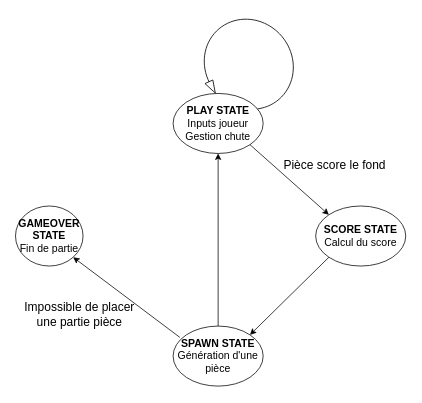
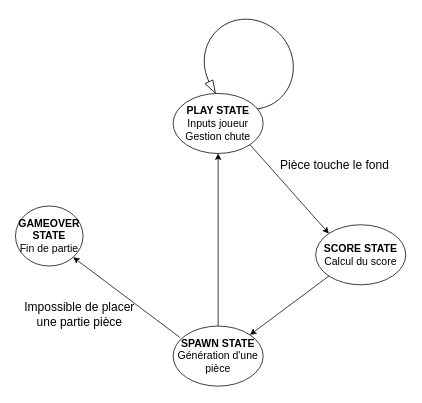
- <mxCell id="11" value="&lt;font style=&quot;font-size: 16px;&quot;&gt;Pièce score le fond&lt;/font&gt;" style="text;html=1;align=center;verticalAlign=middle;resizable=0;points=[];autosize=1;strokeColor=none;fillColor=none;" vertex="1" parent="1"><mxGeometry x="360" y="200" width="170" height="30" as="geometry" /></mxCell>
+ <mxCell id="11" value="&lt;font style=&quot;font-size: 16px;&quot;&gt;Pièce touche le fond&lt;/font&gt;" style="text;html=1;align=center;verticalAlign=middle;resizable=0;points=[];autosize=1;strokeColor=none;fillColor=none;" vertex="1" parent="1"><mxGeometry x="360" y="200" width="170" height="30" as="geometry" /></mxCell>
- <mxCell id="3" value="&lt;div style=&quot;font-size: 14px;&quot;&gt;&lt;b&gt;SCORE STATE&lt;/b&gt;&lt;/div&gt;&lt;div style=&quot;font-size: 14px;&quot;&gt;Calcul du score&lt;b&gt;&lt;br&gt;&lt;/b&gt;&lt;/div&gt;" style="ellipse;whiteSpace=wrap;html=1;" vertex="1" parent="1"><mxGeometry x="420" y="270" width="120" height="80" as="geometry" /></mxCell>
+ <mxCell id="3" value="&lt;div style=&quot;font-size: 14px;&quot;&gt;&lt;b&gt;SCORE STATE&lt;/b&gt;&lt;/div&gt;&lt;div style=&quot;font-size: 14px;&quot;&gt;Calcul du score&lt;b&gt;&lt;br&gt;&lt;/b&gt;&lt;/div&gt;" style="ellipse;whiteSpace=wrap;html=1;" vertex="1" parent="1"><mxGeometry x="420" y="295" width="120" height="80" as="geometry" /></mxCell>
